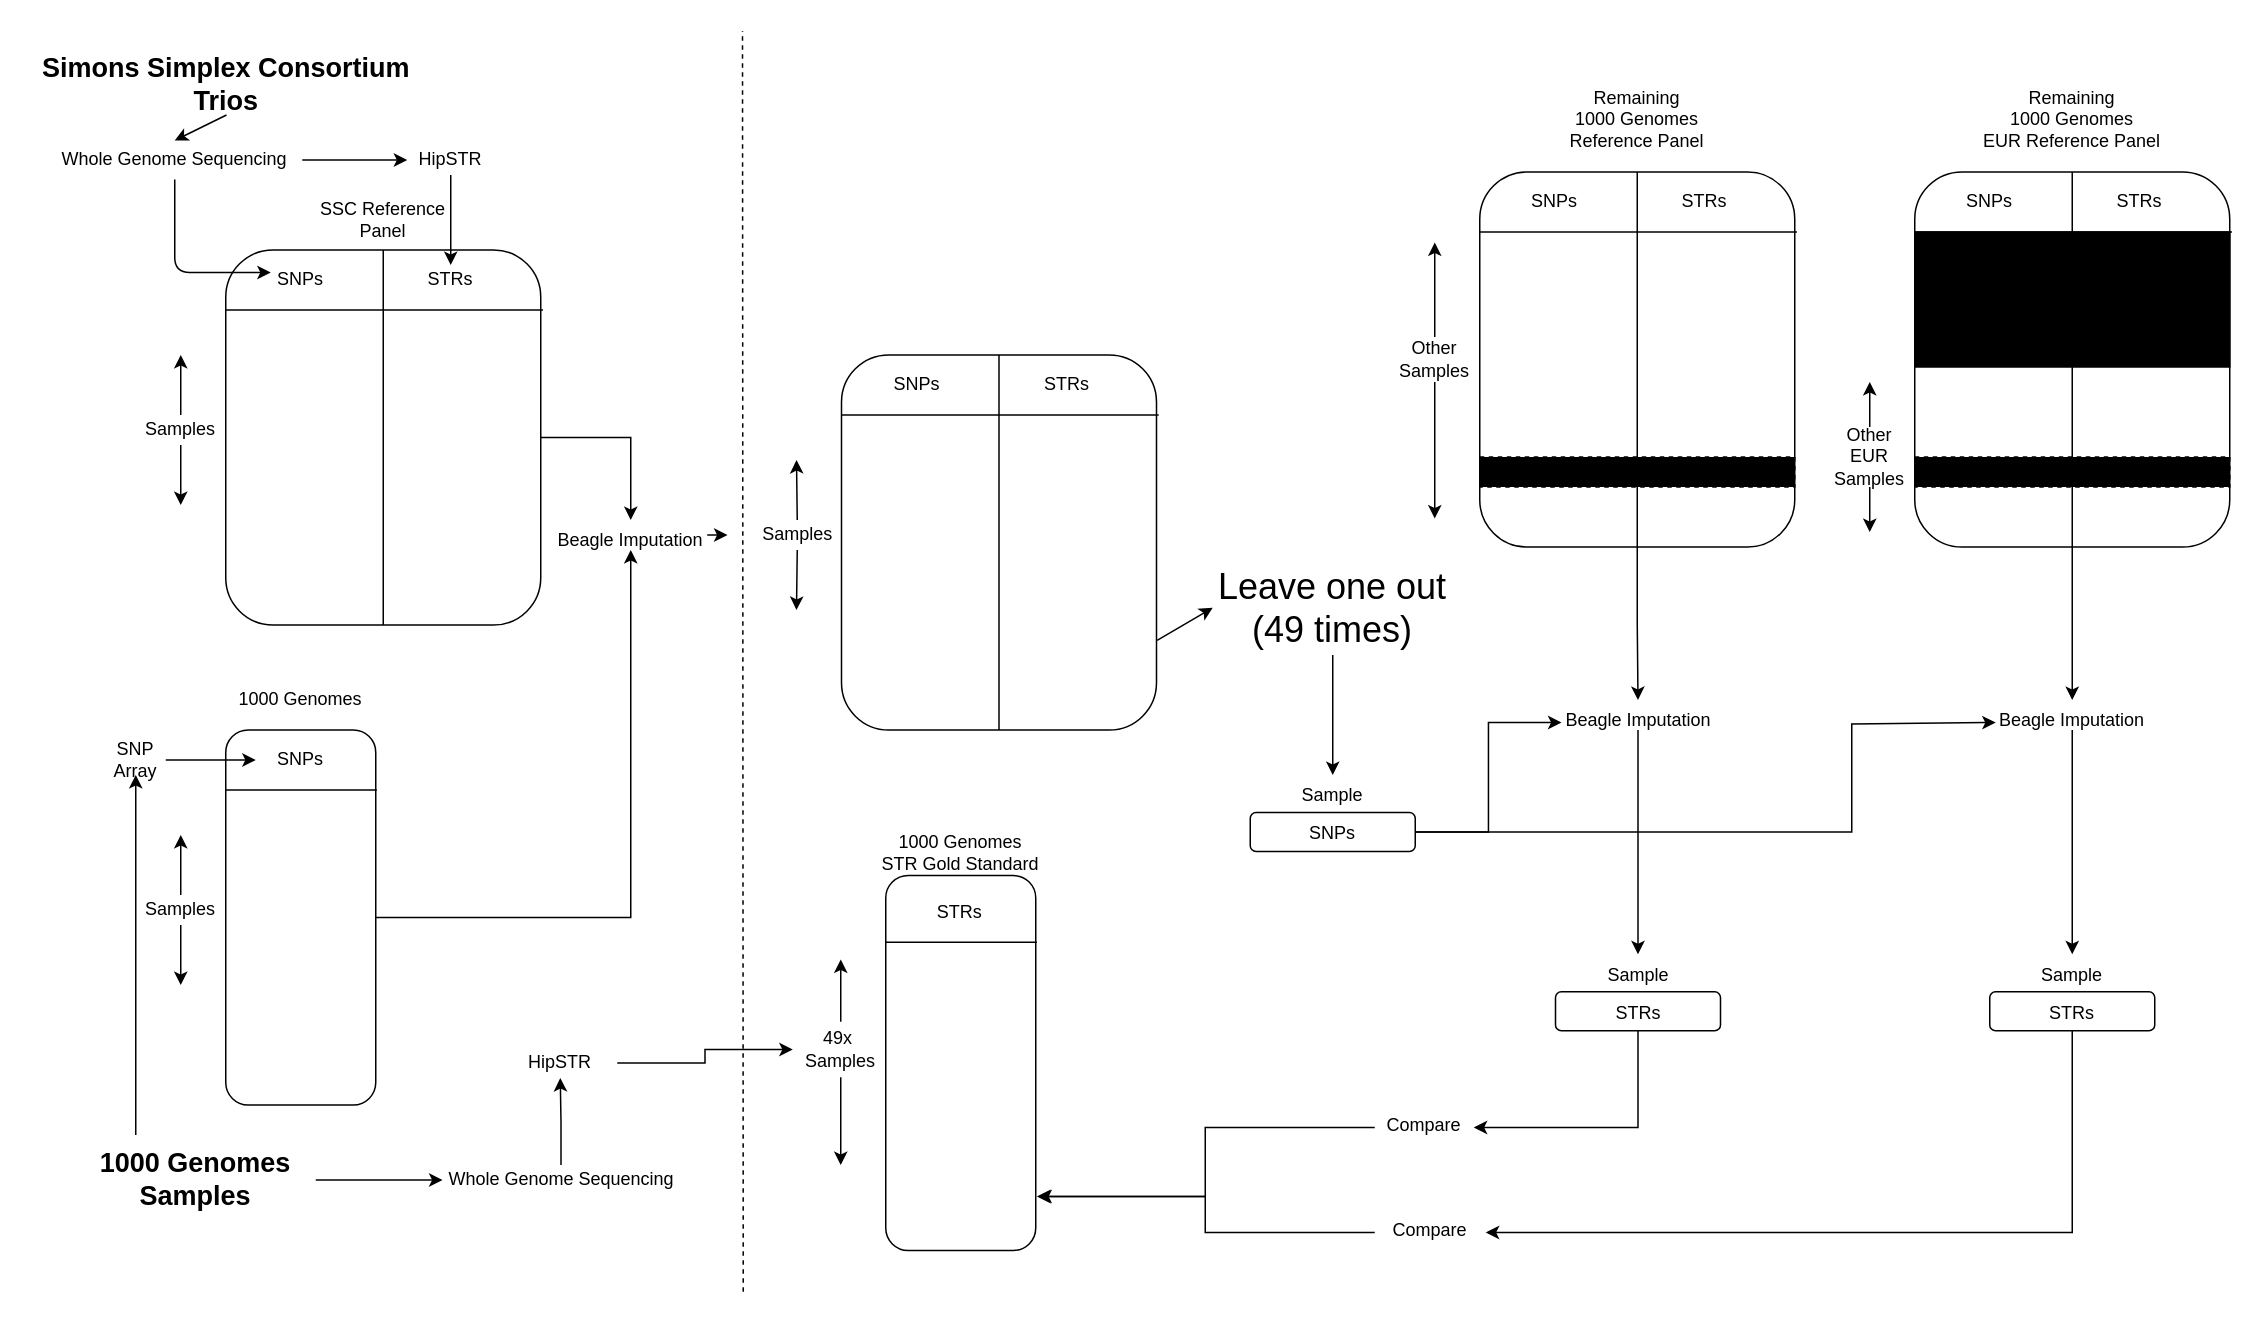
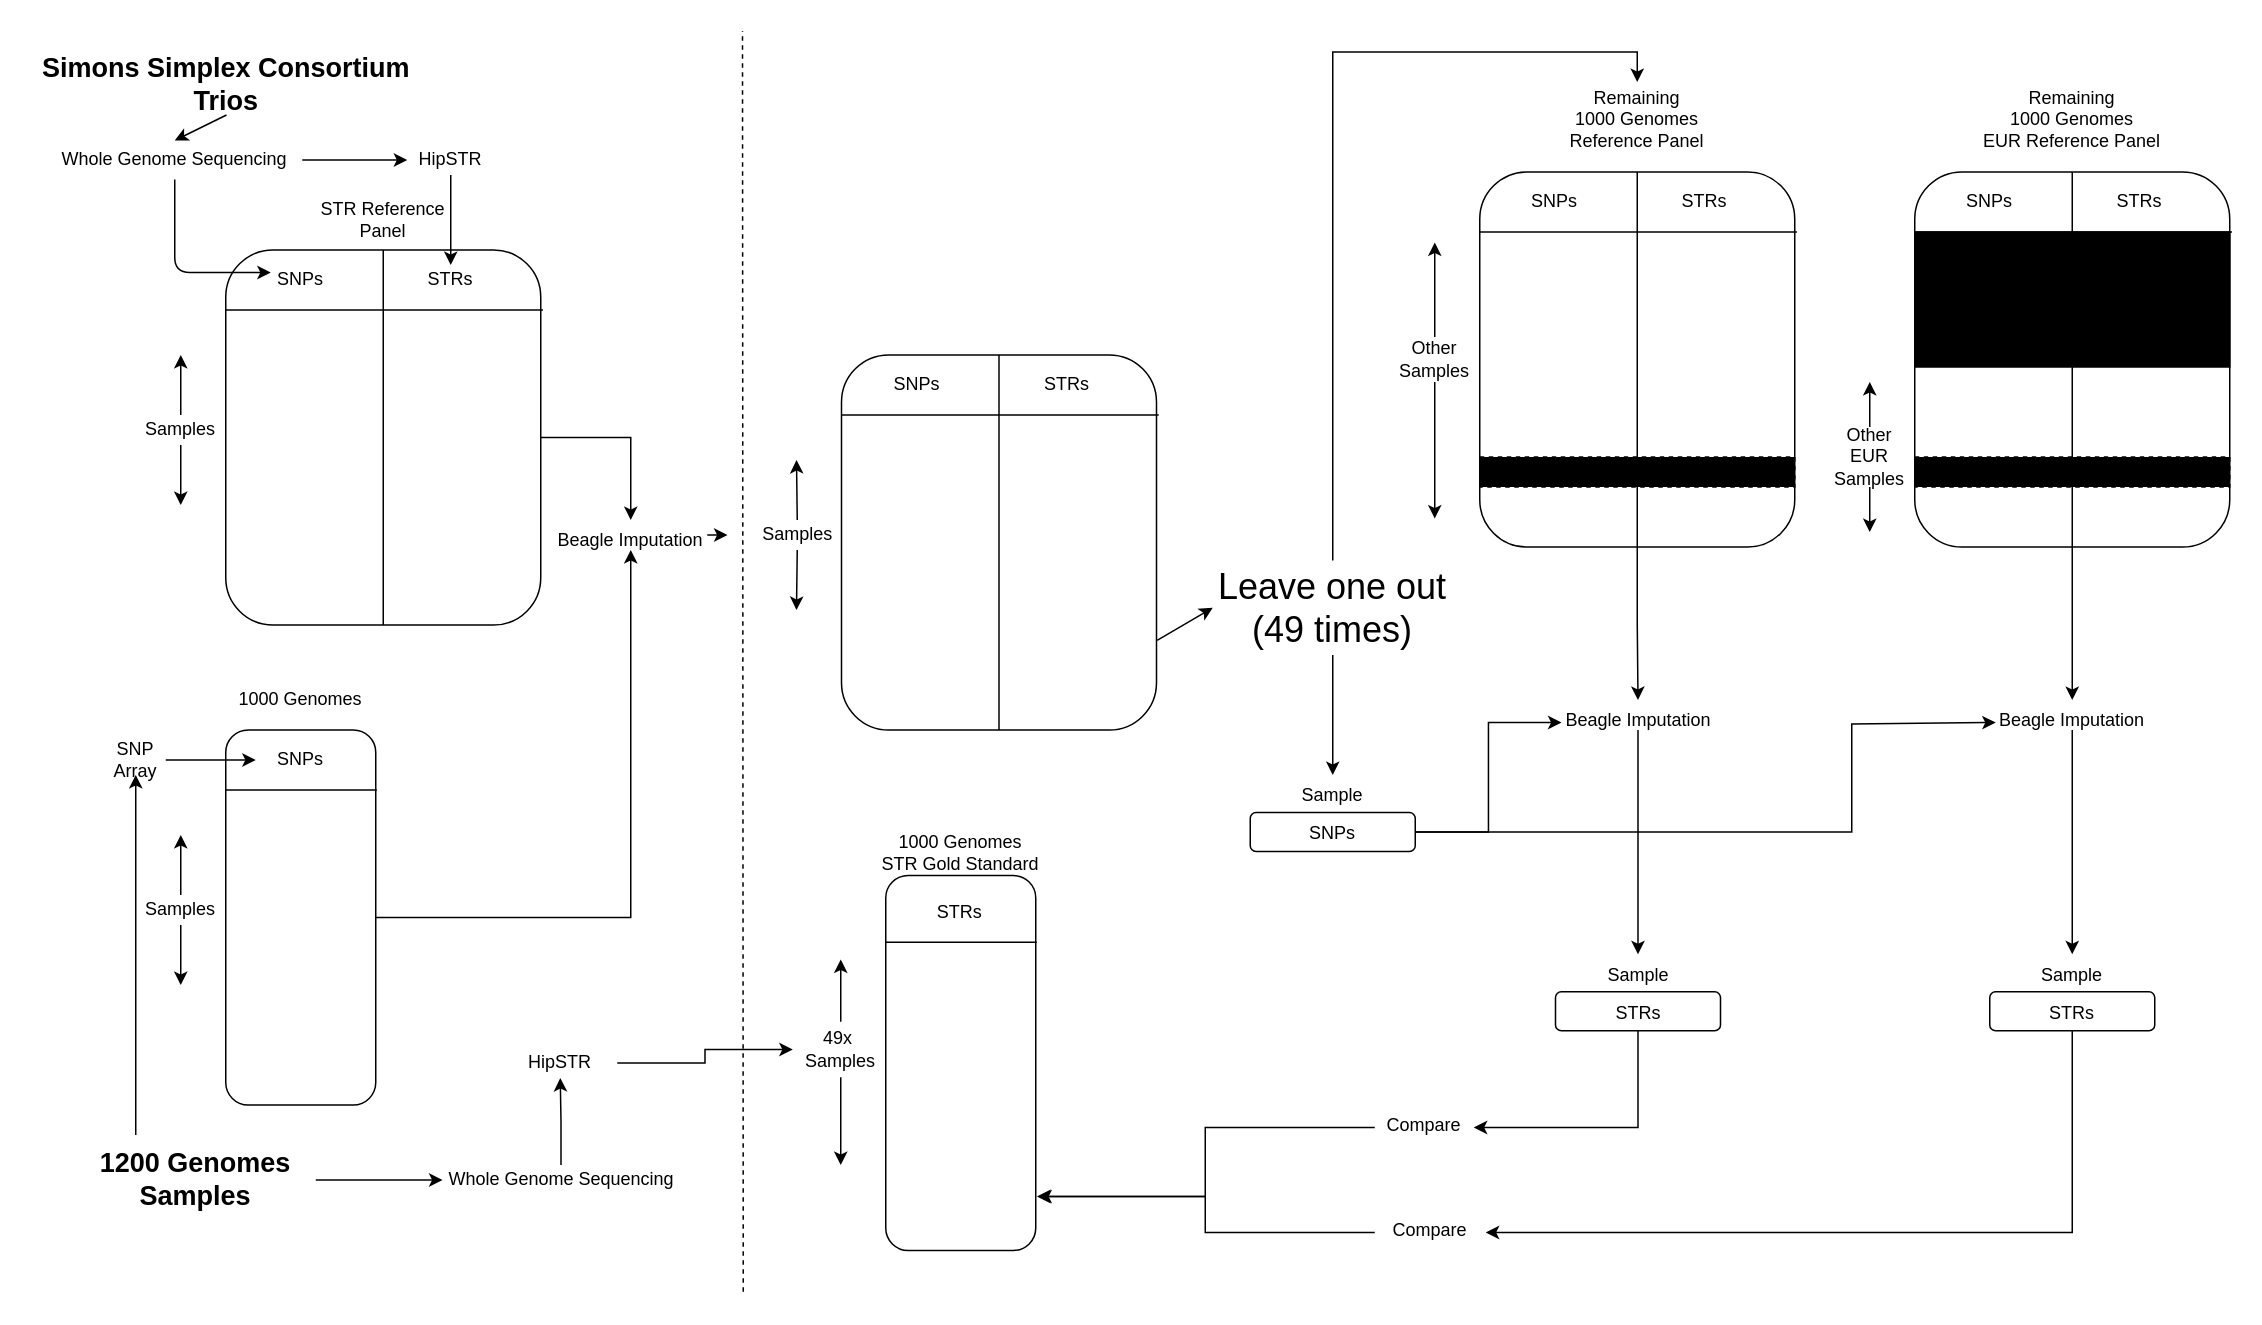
+ <mxCell id="87" style="edgeStyle=orthogonalEdgeStyle;rounded=0;orthogonalLoop=1;jettySize=auto;html=1;exitX=0.5;exitY=0;exitDx=0;exitDy=0;entryX=0.5;entryY=0;entryDx=0;entryDy=0;fontSize=24;" edge="1" parent="1" source="89" target="69"><mxGeometry relative="1" as="geometry" /></mxCell>
- <mxCell id="22" value="SSC Reference Panel&lt;br&gt;" style="text;html=1;strokeColor=none;fillColor=none;align=center;verticalAlign=middle;whiteSpace=wrap;rounded=0;dashed=1;" vertex="1" parent="14"><mxGeometry x="50" width="110" height="20" as="geometry" /></mxCell>
+ <mxCell id="22" value="STR Reference Panel&lt;br&gt;" style="text;html=1;strokeColor=none;fillColor=none;align=center;verticalAlign=middle;whiteSpace=wrap;rounded=0;dashed=1;" vertex="1" parent="14"><mxGeometry x="50" width="110" height="20" as="geometry" /></mxCell>
- <mxCell id="35" value="&lt;h2&gt;1000 Genomes Samples&lt;/h2&gt;" style="text;html=1;strokeColor=none;fillColor=none;align=center;verticalAlign=middle;whiteSpace=wrap;rounded=0;dashed=1;" vertex="1" parent="1"><mxGeometry x="50" y="756" width="160" height="60" as="geometry" /></mxCell>
+ <mxCell id="35" value="&lt;h2&gt;1200 Genomes Samples&lt;/h2&gt;" style="text;html=1;strokeColor=none;fillColor=none;align=center;verticalAlign=middle;whiteSpace=wrap;rounded=0;dashed=1;" vertex="1" parent="1"><mxGeometry x="50" y="756" width="160" height="60" as="geometry" /></mxCell>
